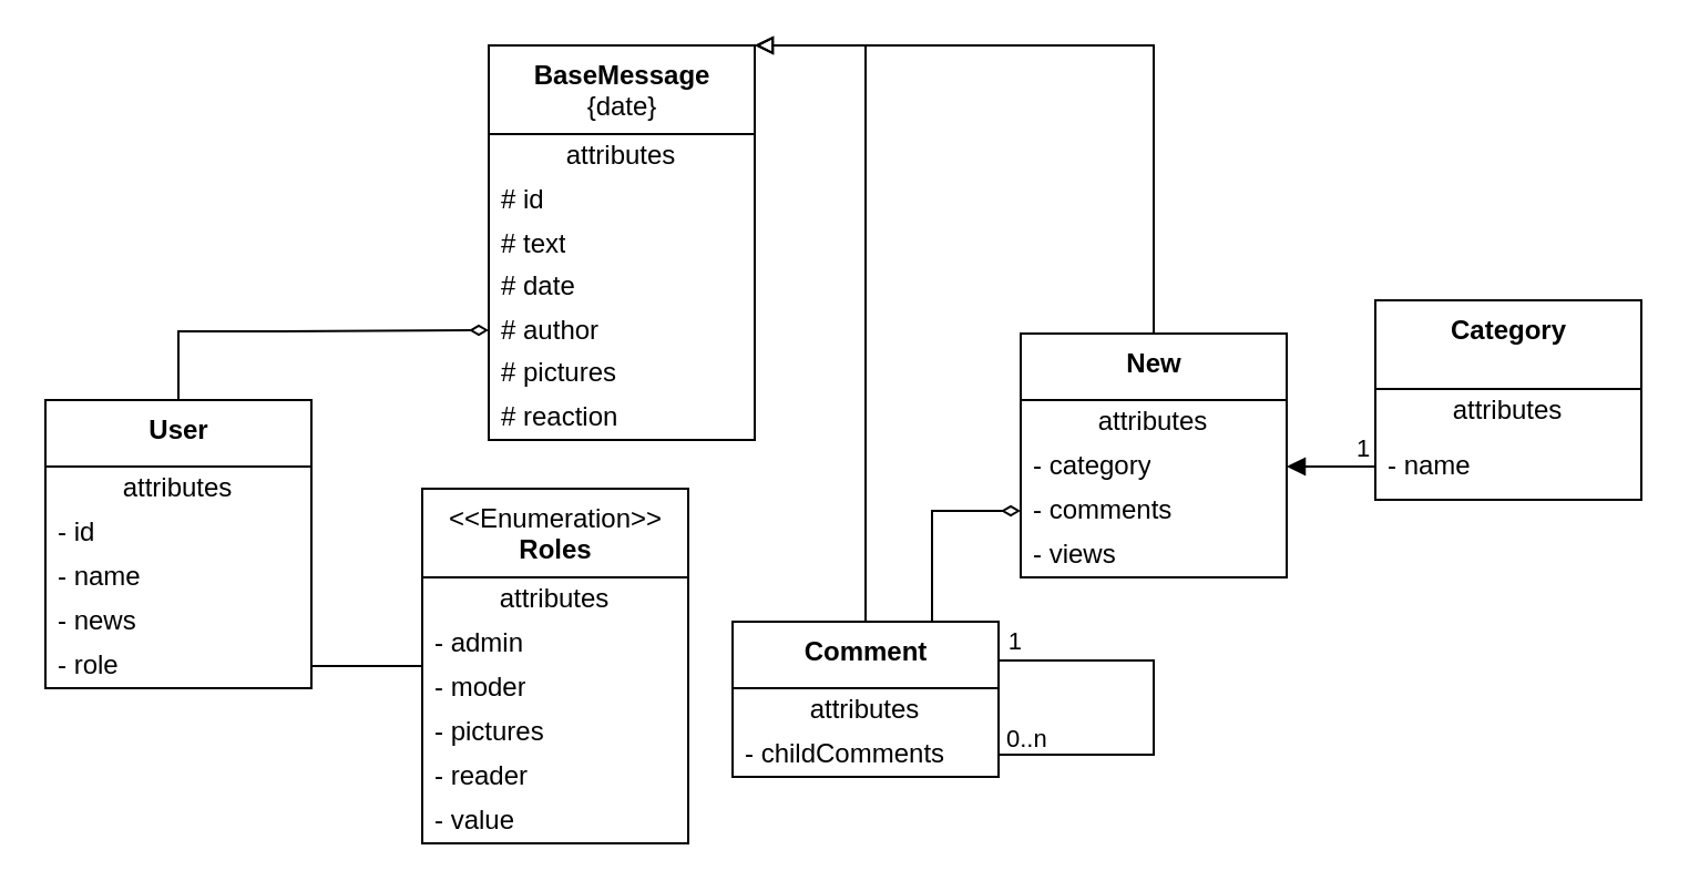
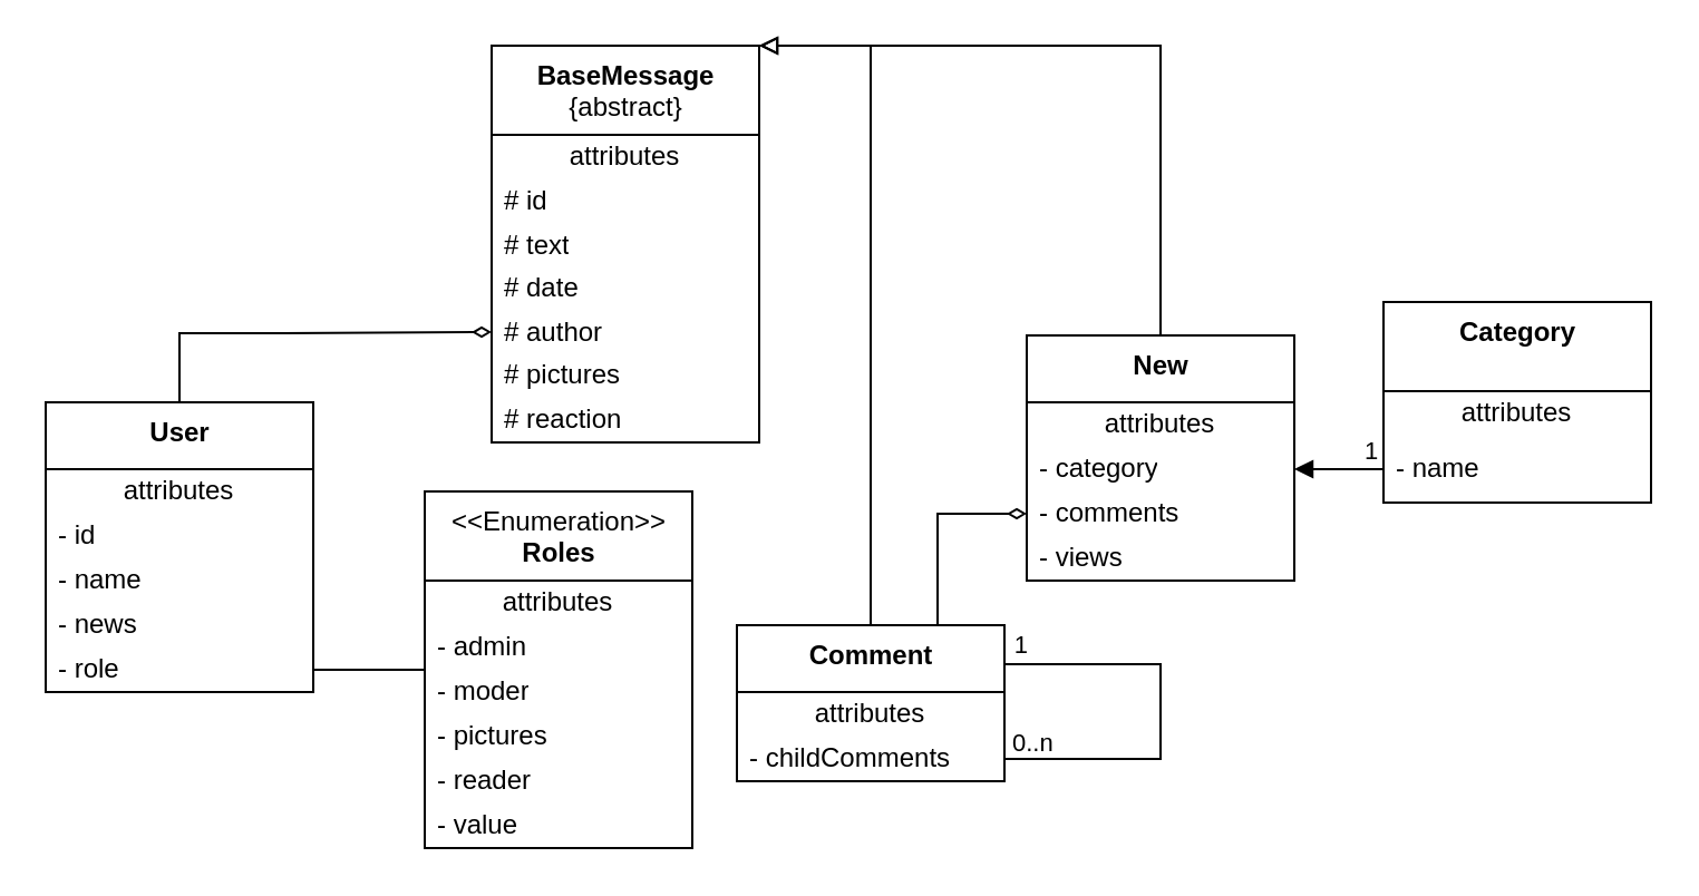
- <mxCell id="33" value="&lt;b&gt;BaseMessage&lt;/b&gt;&lt;br&gt;{date}" style="swimlane;fontStyle=0;align=center;verticalAlign=top;childLayout=stackLayout;horizontal=1;startSize=40;horizontalStack=0;resizeParent=1;resizeParentMax=0;resizeLast=0;collapsible=0;marginBottom=0;html=1;" vertex="1" parent="1"><mxGeometry x="220" y="20" width="120" height="178" as="geometry" /></mxCell>
+ <mxCell id="33" value="&lt;b&gt;BaseMessage&lt;/b&gt;&lt;br&gt;{abstract}" style="swimlane;fontStyle=0;align=center;verticalAlign=top;childLayout=stackLayout;horizontal=1;startSize=40;horizontalStack=0;resizeParent=1;resizeParentMax=0;resizeLast=0;collapsible=0;marginBottom=0;html=1;" vertex="1" parent="1"><mxGeometry x="220" y="20" width="120" height="178" as="geometry" /></mxCell>
